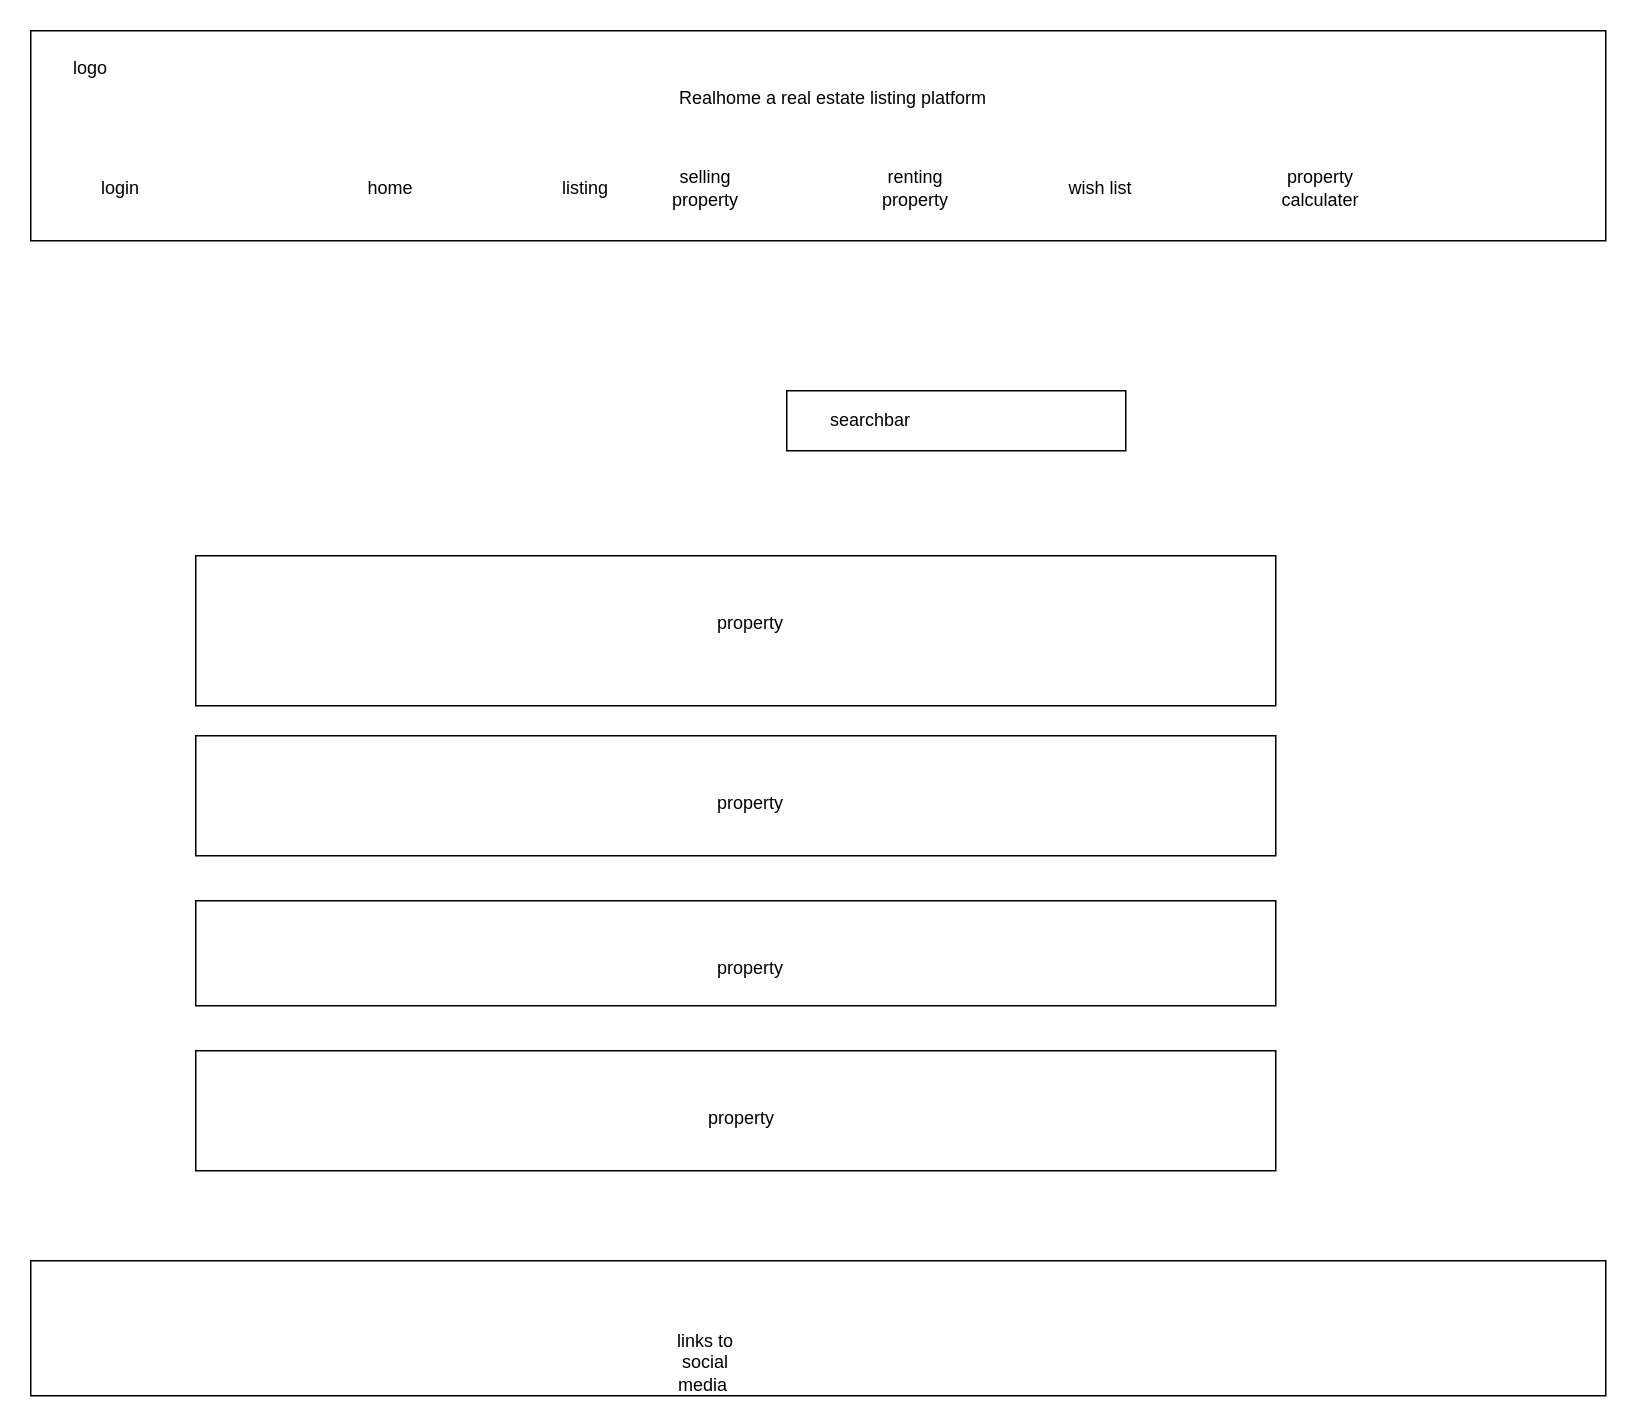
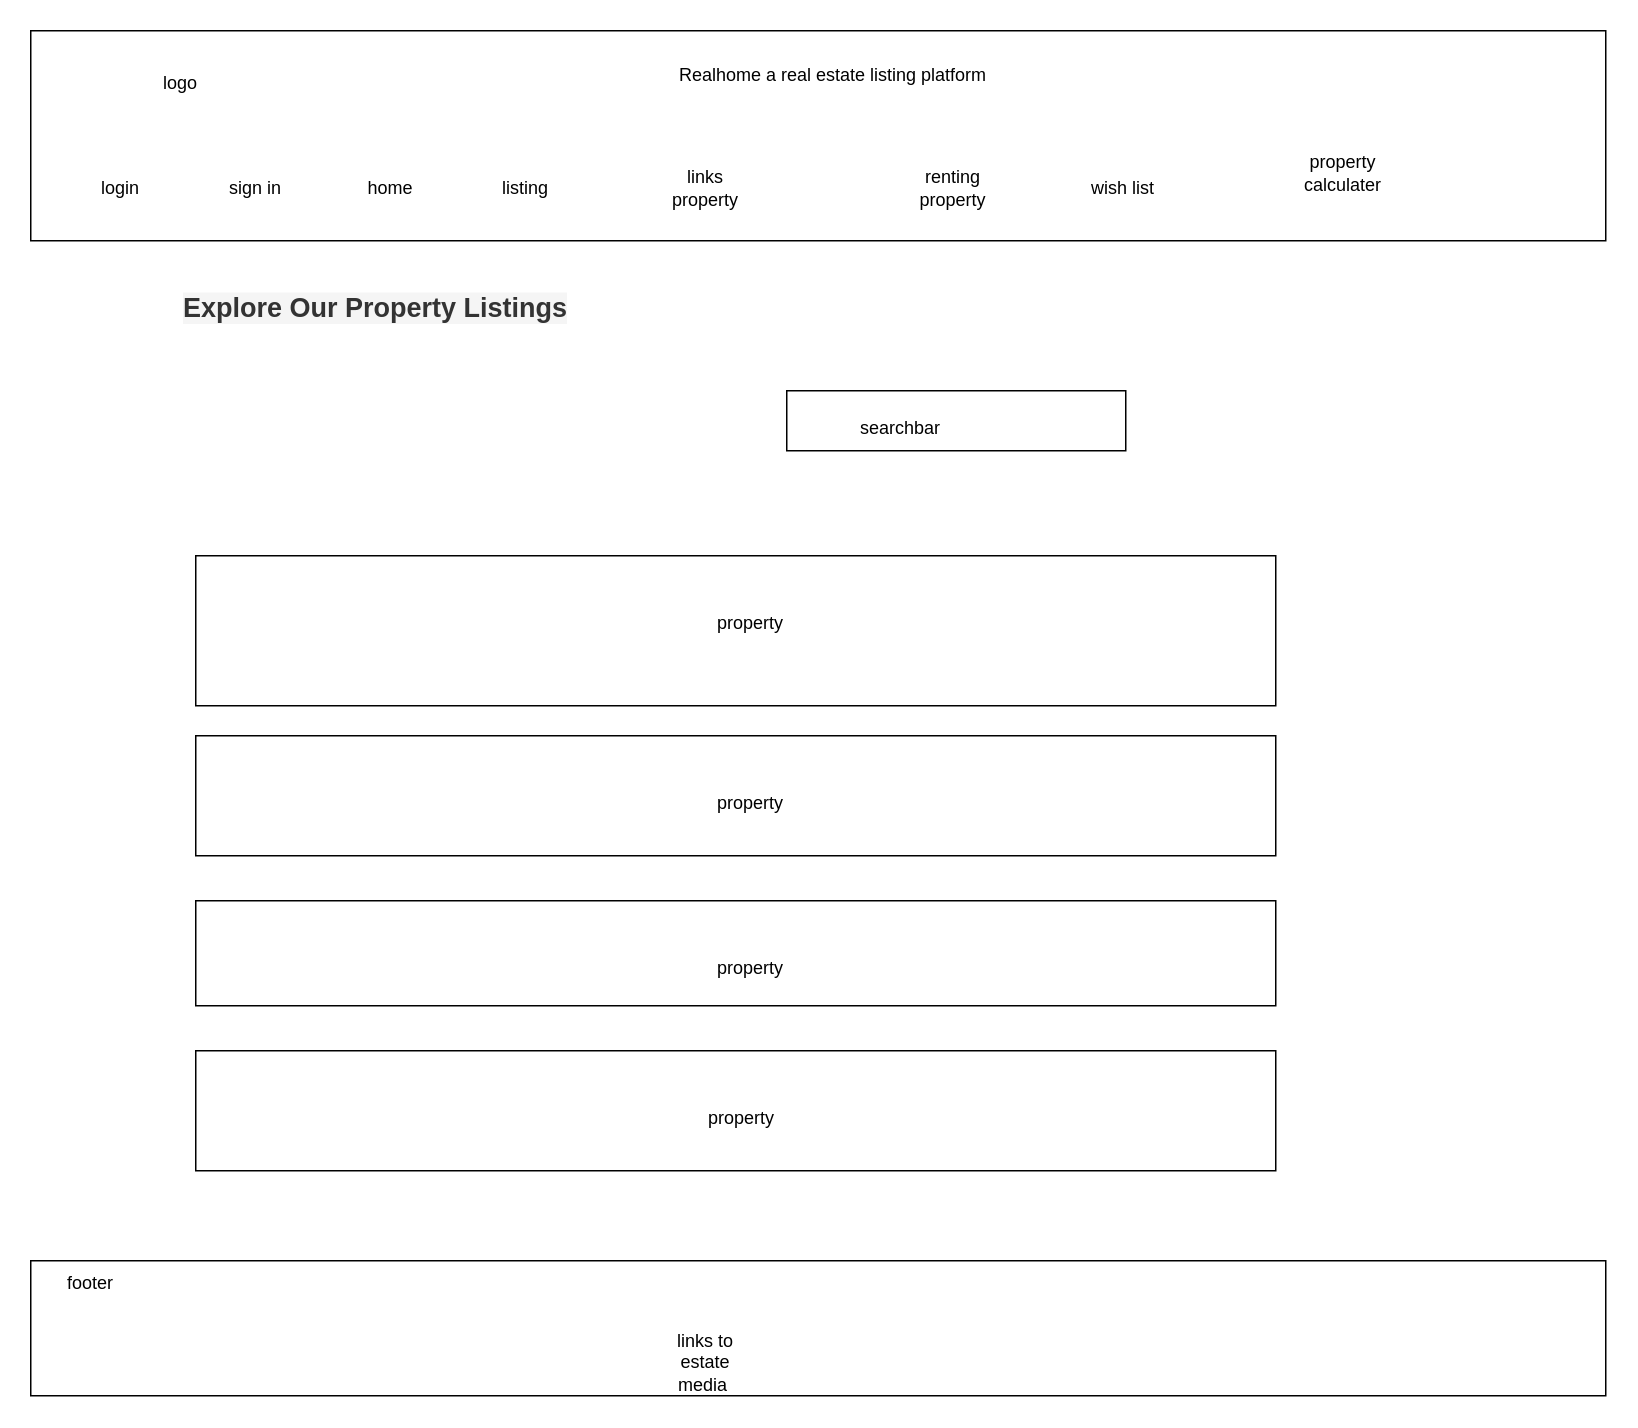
- <mxCell id="3" value="logo" style="text;html=1;align=center;verticalAlign=middle;whiteSpace=wrap;rounded=0;" parent="1" vertex="1"><mxGeometry x="30" y="30" width="60" height="30" as="geometry" /></mxCell>
+ <mxCell id="3" value="logo" style="text;html=1;align=center;verticalAlign=middle;whiteSpace=wrap;rounded=0;" parent="1" vertex="1"><mxGeometry x="90" y="40" width="60" height="30" as="geometry" /></mxCell>
- <mxCell id="12" value="Realhome a real estate listing platform" style="text;html=1;align=center;verticalAlign=middle;whiteSpace=wrap;rounded=0;" parent="1" vertex="1"><mxGeometry x="240" y="40" width="630" height="50" as="geometry" /></mxCell>
+ <mxCell id="12" value="Realhome a real estate listing platform" style="text;html=1;align=center;verticalAlign=middle;whiteSpace=wrap;rounded=0;" parent="1" vertex="1"><mxGeometry x="240" y="25" width="630" height="50" as="geometry" /></mxCell>
+ <mxCell id="5" value="sign in" style="text;html=1;align=center;verticalAlign=middle;whiteSpace=wrap;rounded=0;" parent="1" vertex="1"><mxGeometry x="140" y="110" width="60" height="30" as="geometry" /></mxCell>
- <mxCell id="7" value="listing" style="text;html=1;align=center;verticalAlign=middle;whiteSpace=wrap;rounded=0;" parent="1" vertex="1"><mxGeometry x="360" y="110" width="60" height="30" as="geometry" /></mxCell>
+ <mxCell id="7" value="listing" style="text;html=1;align=center;verticalAlign=middle;whiteSpace=wrap;rounded=0;" parent="1" vertex="1"><mxGeometry x="320" y="110" width="60" height="30" as="geometry" /></mxCell>
- <mxCell id="8" value="selling property" style="text;html=1;align=center;verticalAlign=middle;whiteSpace=wrap;rounded=0;" parent="1" vertex="1"><mxGeometry x="440" y="110" width="60" height="30" as="geometry" /></mxCell>
+ <mxCell id="8" value="links property" style="text;html=1;align=center;verticalAlign=middle;whiteSpace=wrap;rounded=0;" parent="1" vertex="1"><mxGeometry x="440" y="110" width="60" height="30" as="geometry" /></mxCell>
- <mxCell id="9" value="renting property" style="text;html=1;align=center;verticalAlign=middle;whiteSpace=wrap;rounded=0;" parent="1" vertex="1"><mxGeometry x="580" y="110" width="60" height="30" as="geometry" /></mxCell>
+ <mxCell id="9" value="renting property" style="text;html=1;align=center;verticalAlign=middle;whiteSpace=wrap;rounded=0;" parent="1" vertex="1"><mxGeometry x="605" y="110" width="60" height="30" as="geometry" /></mxCell>
- <mxCell id="10" value="wish list&amp;nbsp;" style="text;html=1;align=center;verticalAlign=middle;whiteSpace=wrap;rounded=0;" parent="1" vertex="1"><mxGeometry x="705" y="110" width="60" height="30" as="geometry" /></mxCell>
+ <mxCell id="10" value="wish list&amp;nbsp;" style="text;html=1;align=center;verticalAlign=middle;whiteSpace=wrap;rounded=0;" parent="1" vertex="1"><mxGeometry x="720" y="110" width="60" height="30" as="geometry" /></mxCell>
- <mxCell id="11" value="property calculater" style="text;html=1;align=center;verticalAlign=middle;whiteSpace=wrap;rounded=0;" parent="1" vertex="1"><mxGeometry x="850" y="110" width="60" height="30" as="geometry" /></mxCell>
+ <mxCell id="11" value="property calculater" style="text;html=1;align=center;verticalAlign=middle;whiteSpace=wrap;rounded=0;" parent="1" vertex="1"><mxGeometry x="865" y="100" width="60" height="30" as="geometry" /></mxCell>
+ <mxCell id="26" value="&lt;h2 style=&quot;margin: 0px; padding: 0px; box-sizing: border-box; color: rgb(51, 51, 51); font-family: Arial, sans-serif; text-align: start; background-color: rgb(245, 245, 245);&quot;&gt;Explore Our Property Listings&lt;/h2&gt;" style="text;html=1;align=center;verticalAlign=middle;whiteSpace=wrap;rounded=0;" parent="1" vertex="1"><mxGeometry x="120" y="180" width="260" height="50" as="geometry" /></mxCell>
- <mxCell id="25" value="searchbar" style="text;html=1;align=center;verticalAlign=middle;whiteSpace=wrap;rounded=0;" parent="1" vertex="1"><mxGeometry x="550" y="265" width="60" height="30" as="geometry" /></mxCell>
+ <mxCell id="25" value="searchbar" style="text;html=1;align=center;verticalAlign=middle;whiteSpace=wrap;rounded=0;" parent="1" vertex="1"><mxGeometry x="570" y="270" width="60" height="30" as="geometry" /></mxCell>
+ <mxCell id="14" value="footer" style="text;html=1;align=center;verticalAlign=middle;whiteSpace=wrap;rounded=0;" parent="1" vertex="1"><mxGeometry x="30" y="840" width="60" height="30" as="geometry" /></mxCell>
- <mxCell id="15" value="links to social media&amp;nbsp;&lt;div&gt;&lt;br&gt;&lt;/div&gt;" style="text;html=1;align=center;verticalAlign=middle;whiteSpace=wrap;rounded=0;" parent="1" vertex="1"><mxGeometry x="440" y="900" width="60" height="30" as="geometry" /></mxCell>
+ <mxCell id="15" value="links to estate media&amp;nbsp;&lt;div&gt;&lt;br&gt;&lt;/div&gt;" style="text;html=1;align=center;verticalAlign=middle;whiteSpace=wrap;rounded=0;" parent="1" vertex="1"><mxGeometry x="440" y="900" width="60" height="30" as="geometry" /></mxCell>
